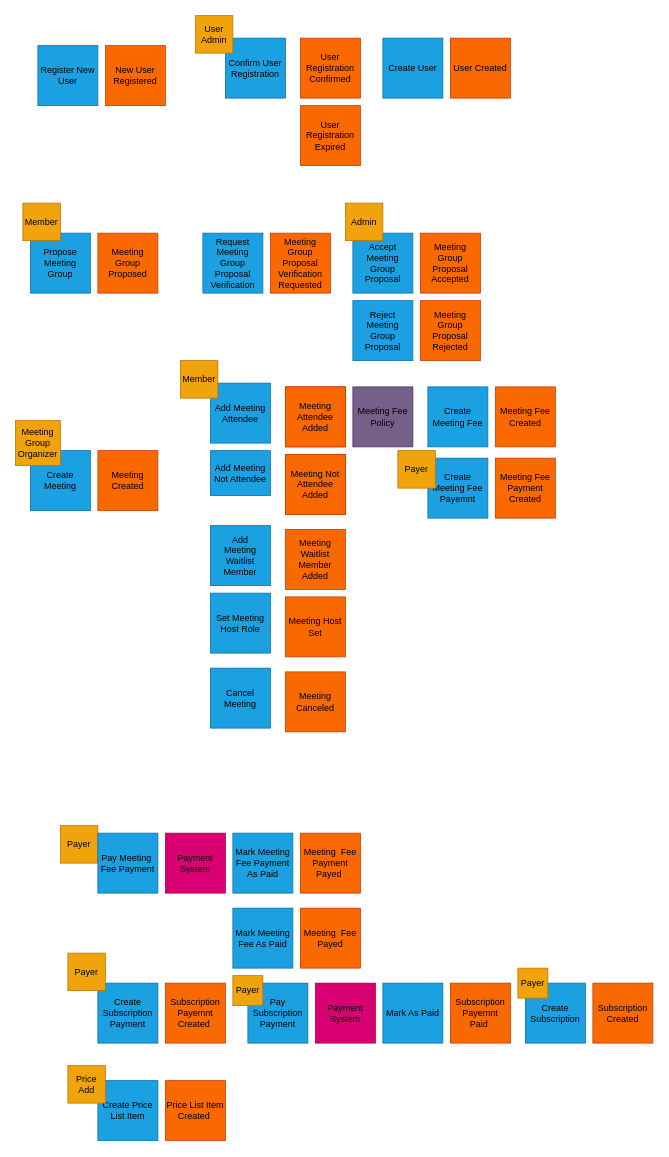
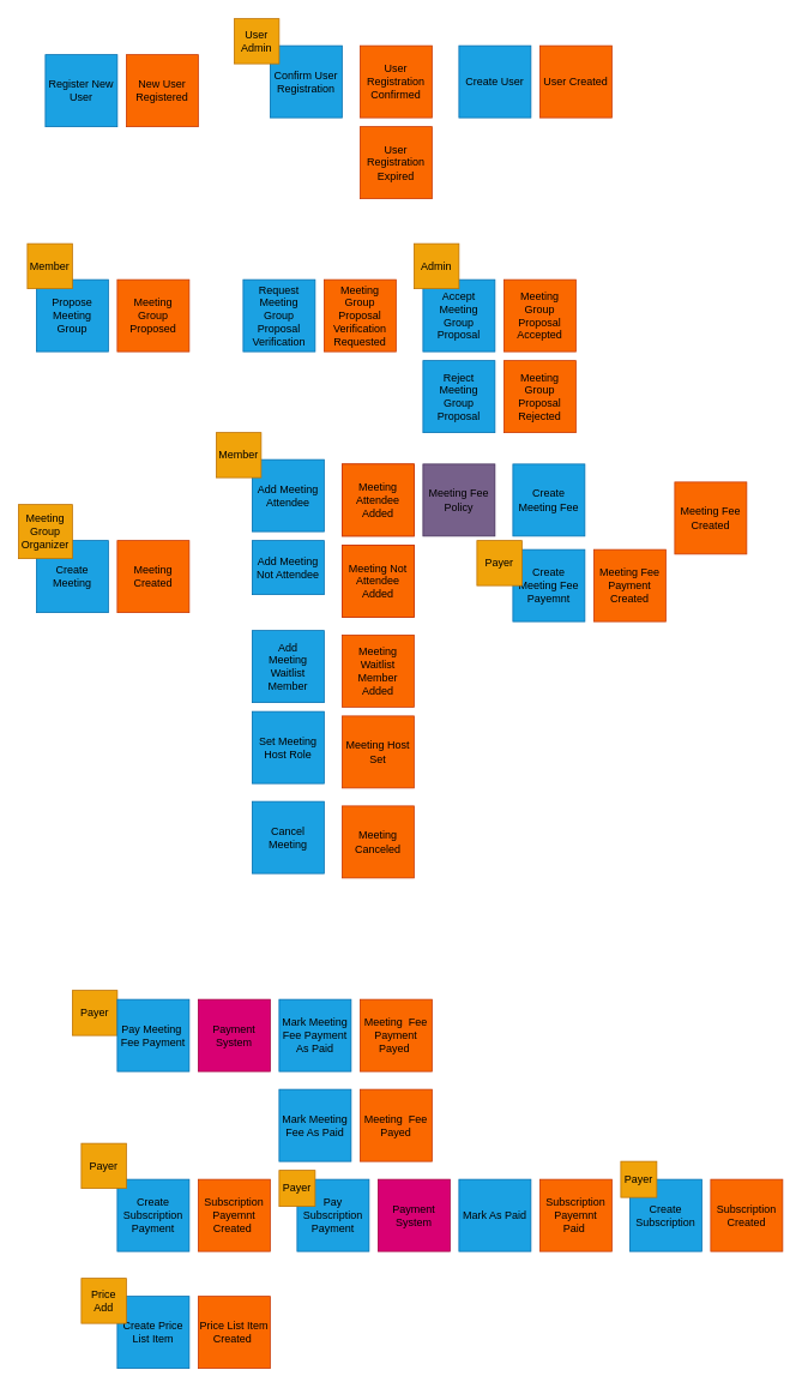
- <mxCell id="33" value="Meeting Fee Created" style="whiteSpace=wrap;html=1;aspect=fixed;fillColor=#fa6800;fontColor=#000000;strokeColor=#C73500;" parent="1" vertex="1"><mxGeometry x="660" y="515" width="80" height="80" as="geometry" /></mxCell>
+ <mxCell id="33" value="Meeting Fee Created" style="whiteSpace=wrap;html=1;aspect=fixed;fillColor=#fa6800;fontColor=#000000;strokeColor=#C73500;" parent="1" vertex="1"><mxGeometry x="750" y="535" width="80" height="80" as="geometry" /></mxCell>
